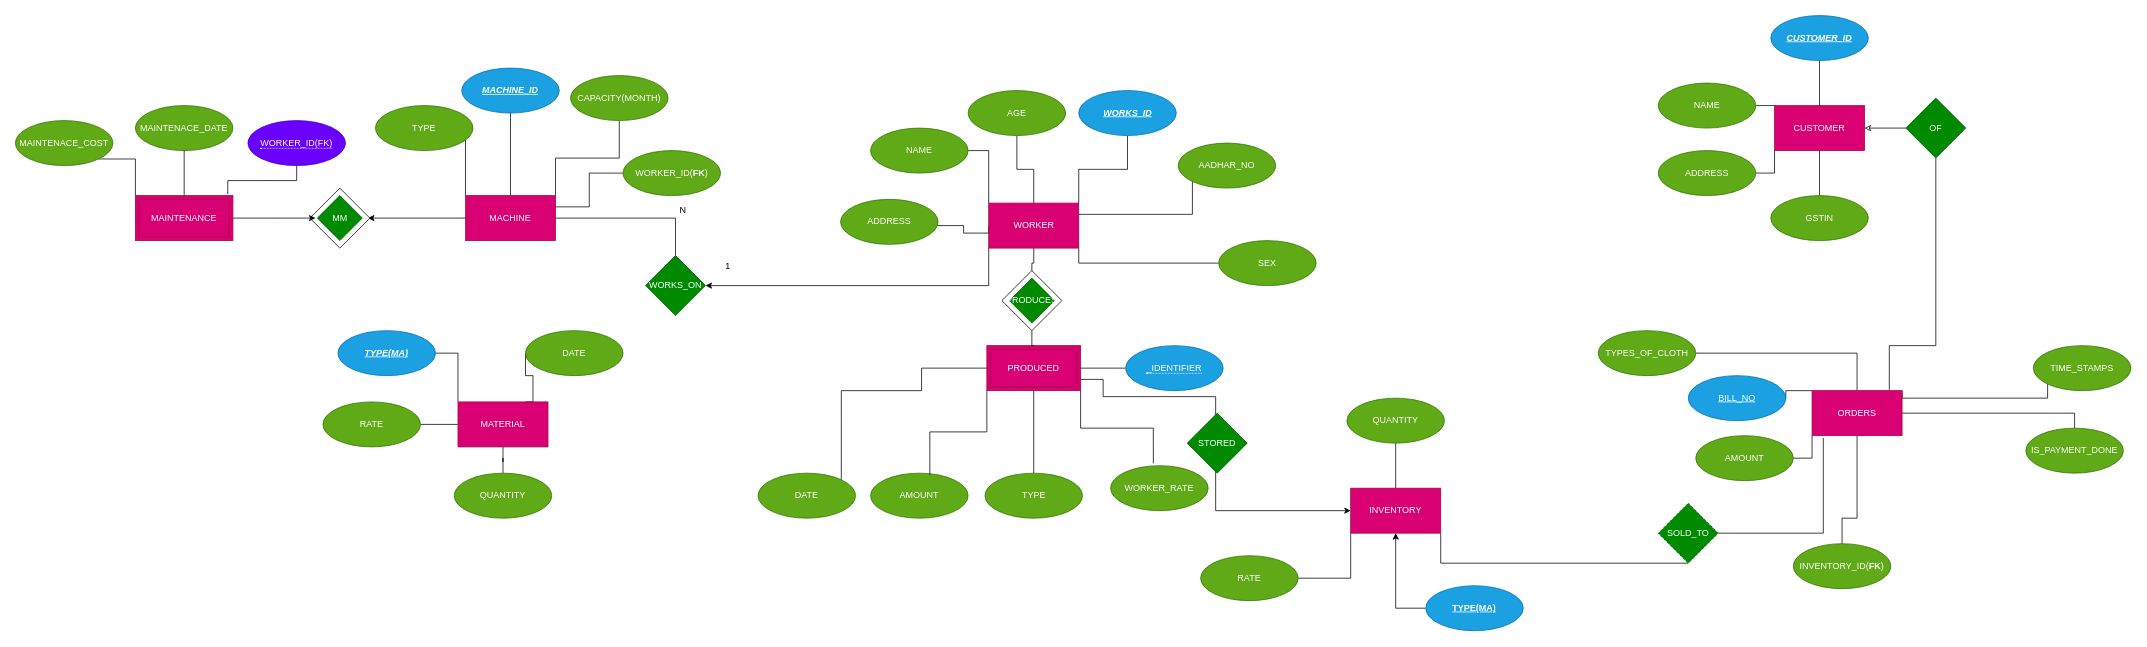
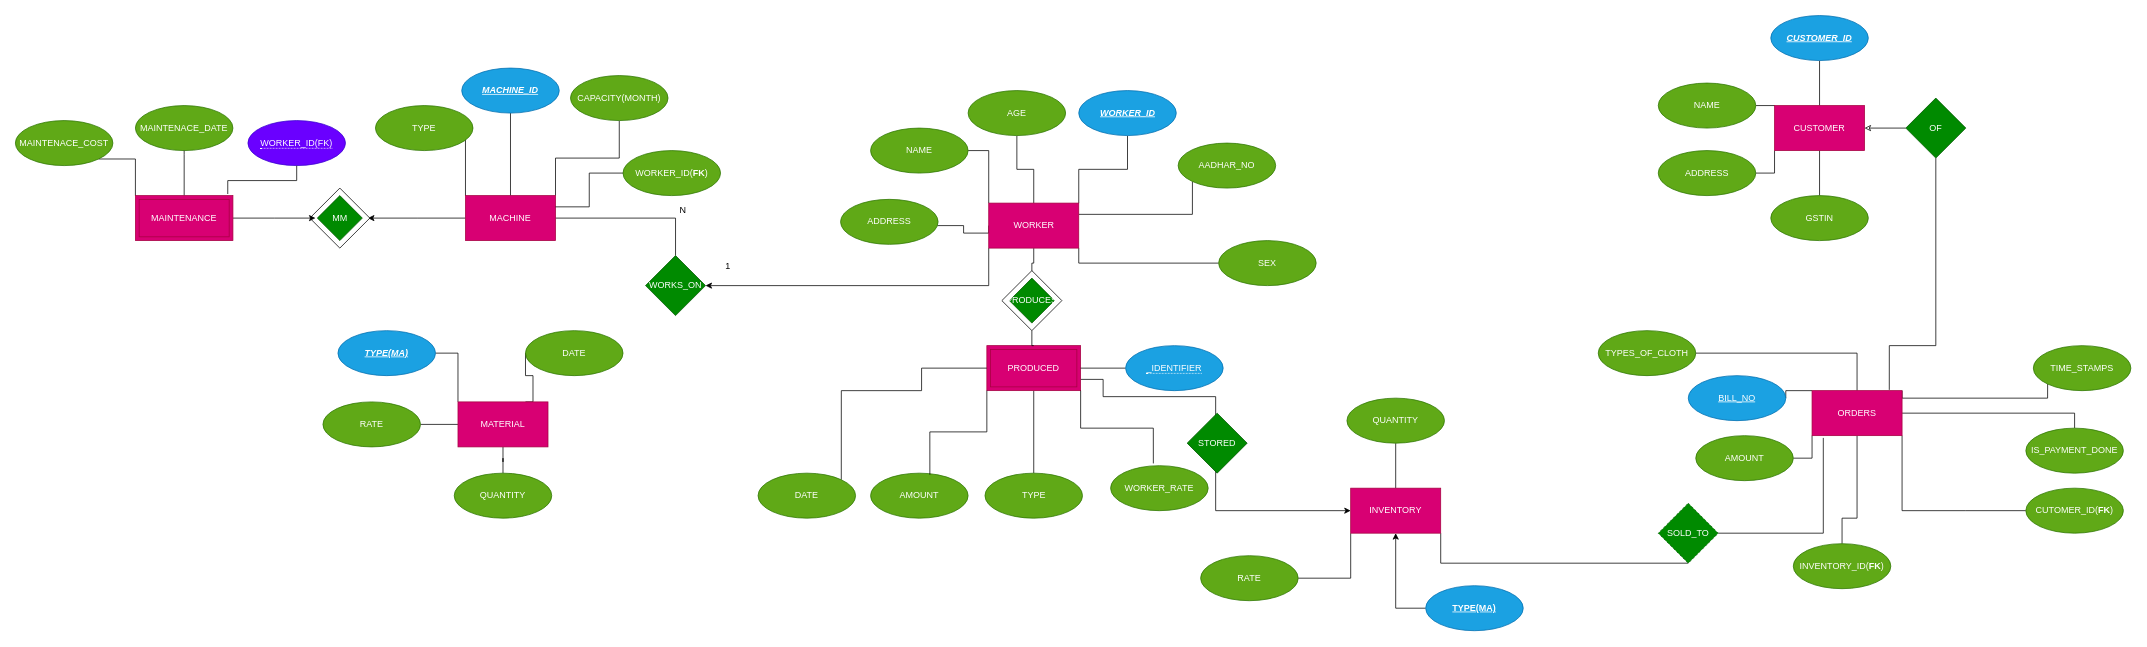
- <mxCell id="44" value="&lt;u&gt;&lt;i&gt;&lt;b&gt;WORKS_ID&lt;/b&gt;&lt;/i&gt;&lt;/u&gt;" style="ellipse;whiteSpace=wrap;html=1;fillColor=#1ba1e2;strokeColor=#006EAF;fontColor=#ffffff;" parent="1" vertex="1"><mxGeometry x="1437.5" y="120" width="130" height="60" as="geometry" /></mxCell>
+ <mxCell id="44" value="&lt;u&gt;&lt;i&gt;&lt;b&gt;WORKER_ID&lt;/b&gt;&lt;/i&gt;&lt;/u&gt;" style="ellipse;whiteSpace=wrap;html=1;fillColor=#1ba1e2;strokeColor=#006EAF;fontColor=#ffffff;" parent="1" vertex="1"><mxGeometry x="1437.5" y="120" width="130" height="60" as="geometry" /></mxCell>
+ <mxCell id="26" style="edgeStyle=orthogonalEdgeStyle;rounded=0;orthogonalLoop=1;jettySize=auto;html=1;exitX=1;exitY=1;exitDx=0;exitDy=0;endArrow=none;endFill=0;" parent="1" source="27" target="81" edge="1"><mxGeometry relative="1" as="geometry"><Array as="points"><mxPoint x="2535" y="680" /><mxPoint x="2620" y="680" /></Array></mxGeometry></mxCell>
+ <mxCell id="81" value="CUTOMER_ID(&lt;b style=&quot;border-color: var(--border-color);&quot;&gt;FK&lt;/b&gt;)" style="ellipse;whiteSpace=wrap;html=1;fillColor=#60a917;strokeColor=#2D7600;fontColor=#ffffff;" parent="1" vertex="1"><mxGeometry x="2700" y="650" width="130" height="60" as="geometry" /></mxCell>
